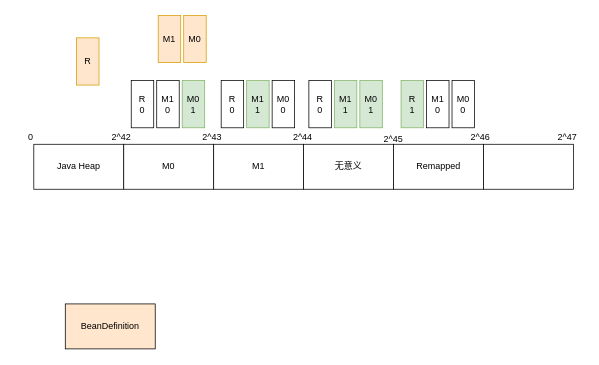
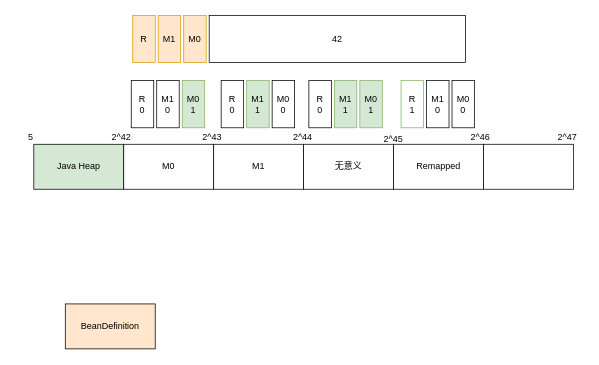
+ <mxCell id="14" value="42" style="rounded=0;whiteSpace=wrap;html=1;" parent="1" vertex="1"><mxGeometry x="278" y="20" width="342" height="63" as="geometry" /></mxCell>
- <mxCell id="17" value="R" style="rounded=0;whiteSpace=wrap;html=1;fillColor=#ffe6cc;strokeColor=#d79b00;" parent="1" vertex="1"><mxGeometry x="101" y="50" width="30" height="63" as="geometry" /></mxCell>
+ <mxCell id="17" value="R" style="rounded=0;whiteSpace=wrap;html=1;fillColor=#ffe6cc;strokeColor=#d79b00;" parent="1" vertex="1"><mxGeometry x="176" y="20" width="30" height="63" as="geometry" /></mxCell>
- <mxCell id="20" value="R&lt;br&gt;1" style="rounded=0;whiteSpace=wrap;html=1;fillColor=#d5e8d4;strokeColor=#82b366;" parent="1" vertex="1"><mxGeometry x="534" y="107" width="30" height="63" as="geometry" /></mxCell>
+ <mxCell id="20" value="R&lt;br&gt;1" style="rounded=0;whiteSpace=wrap;html=1;fillColor=#ffffff;strokeColor=#82b366;" parent="1" vertex="1"><mxGeometry x="534" y="107" width="30" height="63" as="geometry" /></mxCell>
- <mxCell id="8" value="0" style="text;html=1;strokeColor=none;fillColor=none;align=center;verticalAlign=middle;whiteSpace=wrap;rounded=0;" parent="1" vertex="1"><mxGeometry x="20" y="173" width="40" height="20" as="geometry" /></mxCell>
+ <mxCell id="8" value="5" style="text;html=1;strokeColor=none;fillColor=none;align=center;verticalAlign=middle;whiteSpace=wrap;rounded=0;" parent="1" vertex="1"><mxGeometry x="20" y="173" width="40" height="20" as="geometry" /></mxCell>
- <mxCell id="2" value="Java Heap" style="rounded=0;whiteSpace=wrap;html=1;" parent="1" vertex="1"><mxGeometry x="44" y="192" width="120" height="60" as="geometry" /></mxCell>
+ <mxCell id="2" value="Java Heap" style="rounded=0;whiteSpace=wrap;html=1;fillColor=#d5e8d4;" parent="1" vertex="1"><mxGeometry x="44" y="192" width="120" height="60" as="geometry" /></mxCell>
